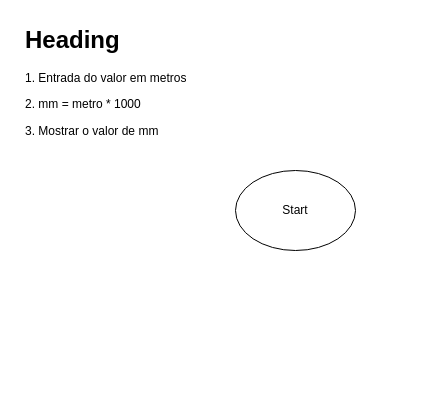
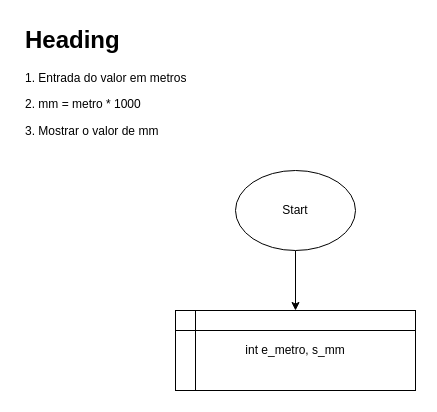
+ <mxCell id="3" style="edgeStyle=orthogonalEdgeStyle;rounded=0;orthogonalLoop=1;jettySize=auto;html=1;exitX=0.5;exitY=1;exitDx=0;exitDy=0;entryX=0.5;entryY=0;entryDx=0;entryDy=0;" edge="1" parent="1" source="4" target="5"><mxGeometry relative="1" as="geometry" /></mxCell>
+ <mxCell id="5" value="int e_metro, s_mm" style="shape=internalStorage;whiteSpace=wrap;html=1;backgroundOutline=1;" vertex="1" parent="1"><mxGeometry x="175" y="310" width="240" height="80" as="geometry" /></mxCell>
